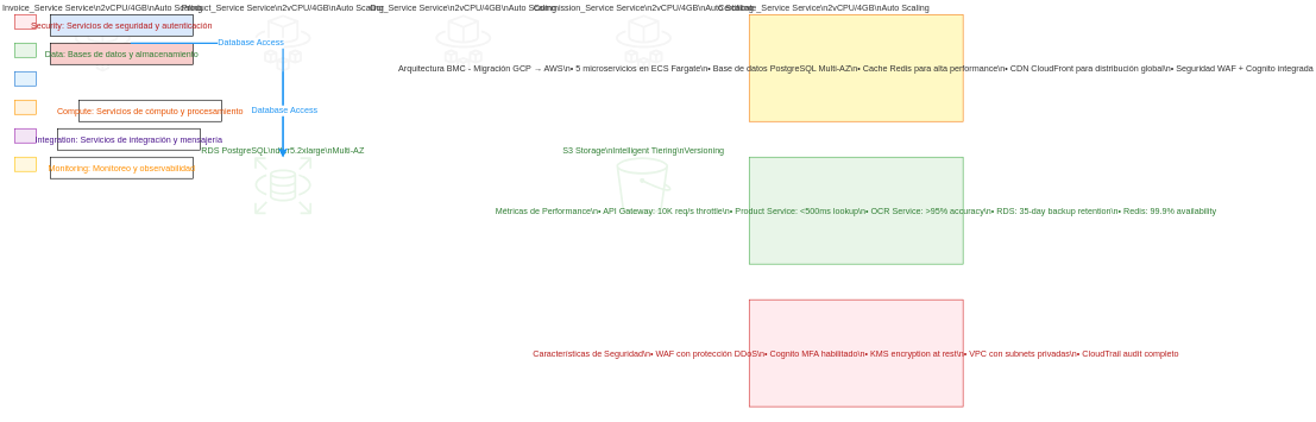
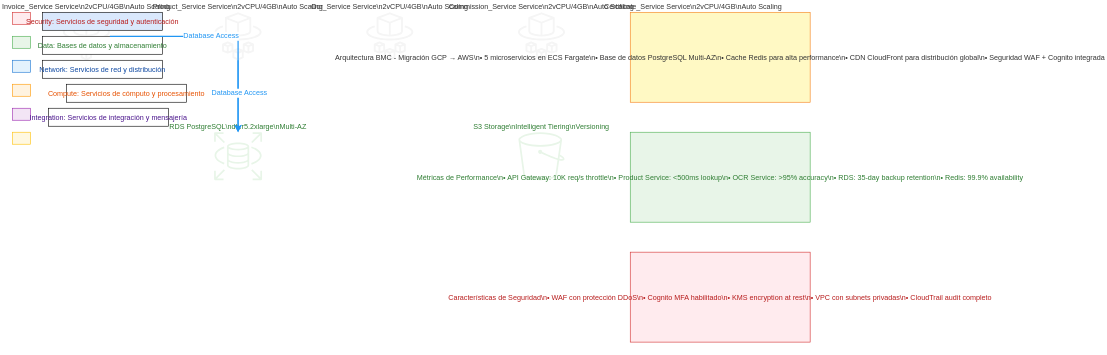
- <mxCell id="12" value="Data: Bases de datos y almacenamiento" style="fillColor=#f8cecc;strokeColor=#000000;fontColor=#2E7D32;fontSize=12;" vertex="1" parent="1"><mxGeometry x="70" y="60" width="200" height="30" as="geometry" /></mxCell>
+ <mxCell id="12" value="Data: Bases de datos y almacenamiento" style="fillColor=#FFFFFF;strokeColor=#000000;fontColor=#2E7D32;fontSize=12;" vertex="1" parent="1"><mxGeometry x="70" y="60" width="200" height="30" as="geometry" /></mxCell>
+ <mxCell id="14" value="Network: Servicios de red y distribución" style="fillColor=#FFFFFF;strokeColor=#000000;fontColor=#0D47A1;fontSize=12;" vertex="1" parent="1"><mxGeometry x="70" y="100" width="200" height="30" as="geometry" /></mxCell>
- <mxCell id="20" value="Monitoring: Monitoreo y observabilidad" style="fillColor=#FFFFFF;strokeColor=#000000;fontColor=#FF8F00;fontSize=12;" vertex="1" parent="1"><mxGeometry x="70" y="220" width="200" height="30" as="geometry" /></mxCell>
